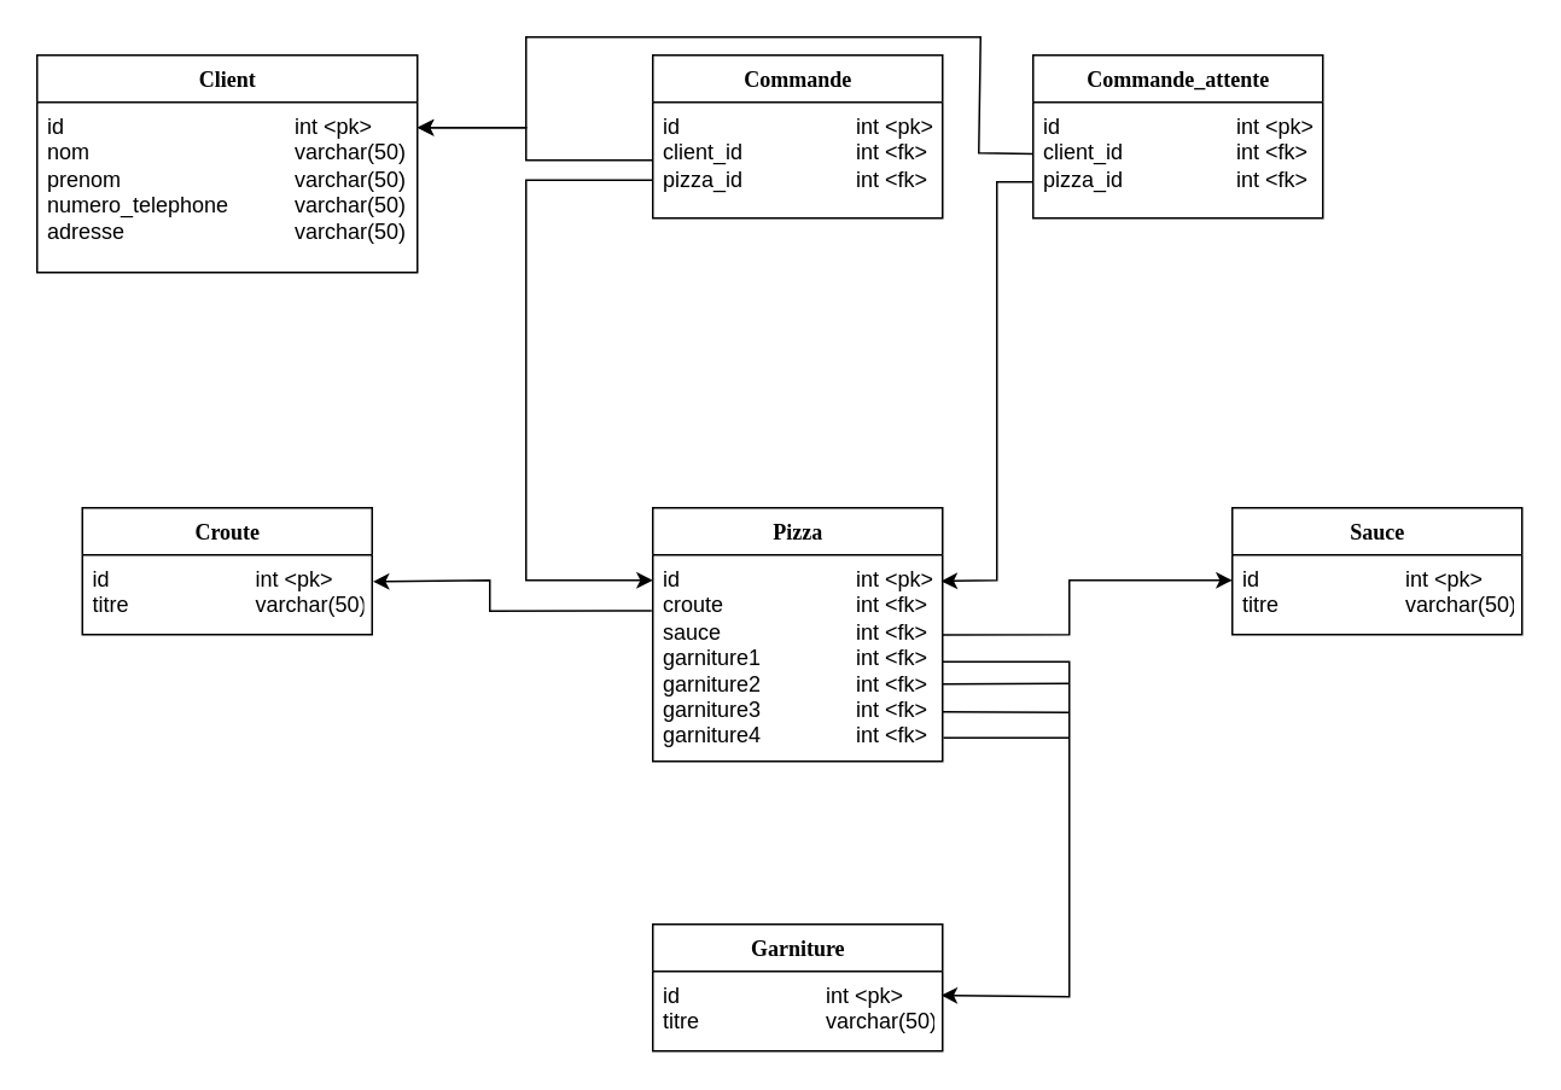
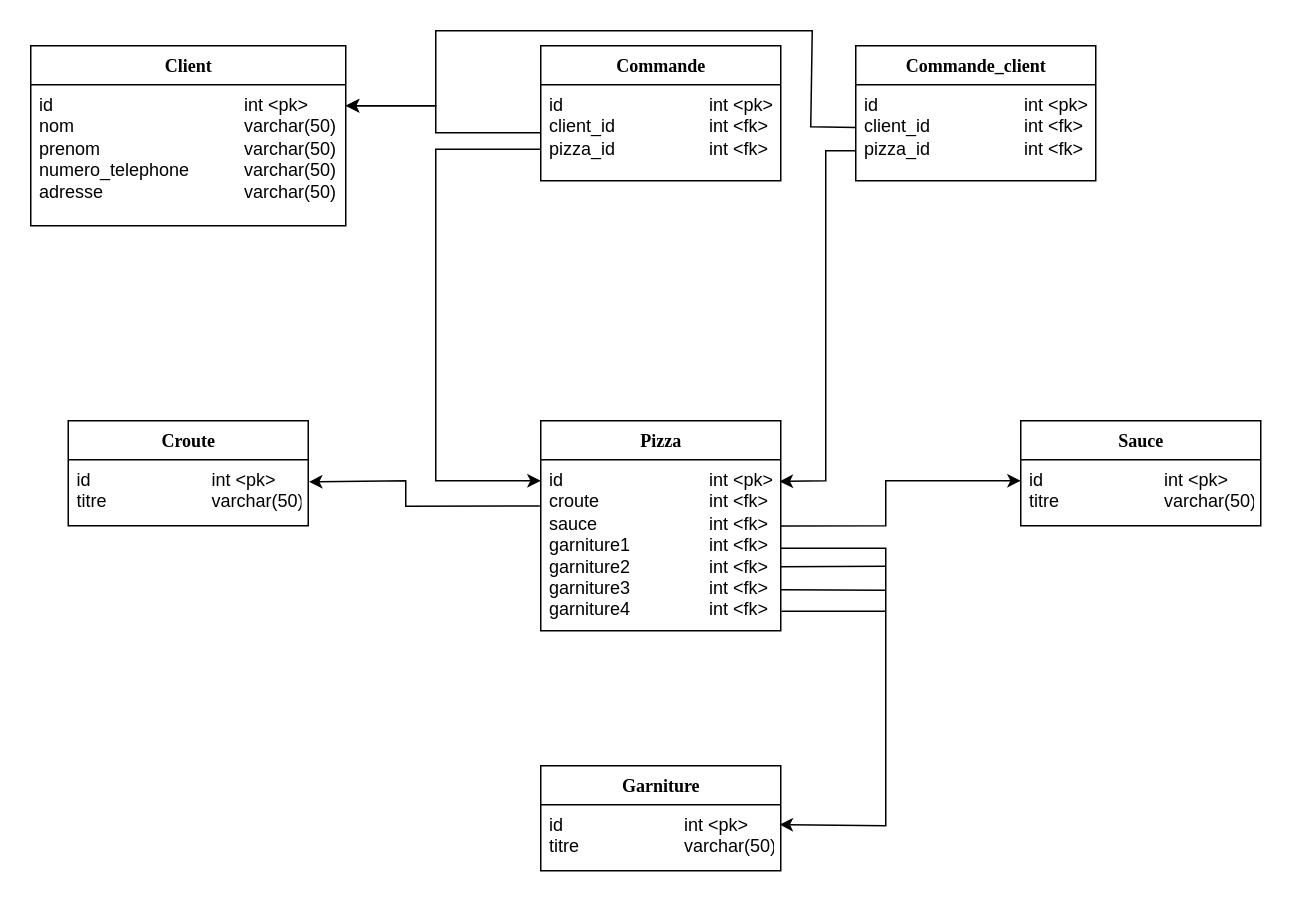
- <mxCell id="14" value="Commande_attente" style="swimlane;html=1;fontStyle=1;align=center;verticalAlign=top;childLayout=stackLayout;horizontal=1;startSize=26;horizontalStack=0;resizeParent=1;resizeLast=0;collapsible=1;marginBottom=0;swimlaneFillColor=#ffffff;rounded=0;shadow=0;comic=0;labelBackgroundColor=none;strokeWidth=1;fillColor=none;fontFamily=Verdana;fontSize=12" parent="1" vertex="1"><mxGeometry x="570" y="30" width="160" height="90" as="geometry" /></mxCell>
+ <mxCell id="14" value="Commande_client" style="swimlane;html=1;fontStyle=1;align=center;verticalAlign=top;childLayout=stackLayout;horizontal=1;startSize=26;horizontalStack=0;resizeParent=1;resizeLast=0;collapsible=1;marginBottom=0;swimlaneFillColor=#ffffff;rounded=0;shadow=0;comic=0;labelBackgroundColor=none;strokeWidth=1;fillColor=none;fontFamily=Verdana;fontSize=12" parent="1" vertex="1"><mxGeometry x="570" y="30" width="160" height="90" as="geometry" /></mxCell>
